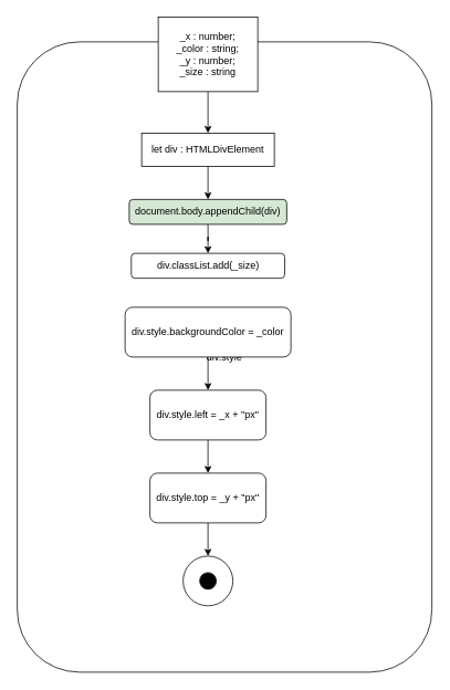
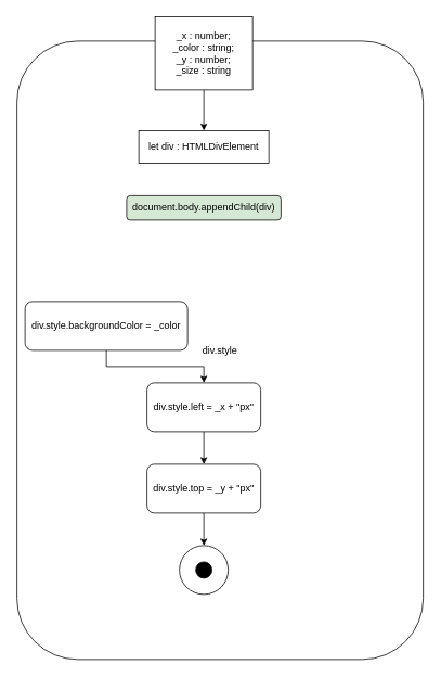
- <mxCell id="5" style="edgeStyle=orthogonalEdgeStyle;rounded=0;orthogonalLoop=1;jettySize=auto;html=1;entryX=0.5;entryY=0;entryDx=0;entryDy=0;" edge="1" parent="1" source="6" target="8"><mxGeometry relative="1" as="geometry" /></mxCell>
- <mxCell id="7" style="edgeStyle=orthogonalEdgeStyle;rounded=0;orthogonalLoop=1;jettySize=auto;html=1;entryX=0.5;entryY=0;entryDx=0;entryDy=0;" edge="1" parent="1" source="8" target="9"><mxGeometry relative="1" as="geometry" /></mxCell>
- <mxCell id="9" value="div.classList.add(_size)" style="rounded=1;whiteSpace=wrap;html=1;" vertex="1" parent="1"><mxGeometry x="157.5" y="305" width="185" height="30" as="geometry" /></mxCell>
- <mxCell id="11" value="div.style.backgroundColor = _color" style="rounded=1;whiteSpace=wrap;html=1;" vertex="1" parent="1"><mxGeometry x="150" y="370" width="200" height="60" as="geometry" /></mxCell>
+ <mxCell id="11" value="div.style.backgroundColor = _color" style="rounded=1;whiteSpace=wrap;html=1;" vertex="1" parent="1"><mxGeometry x="30" y="370" width="200" height="60" as="geometry" /></mxCell>
